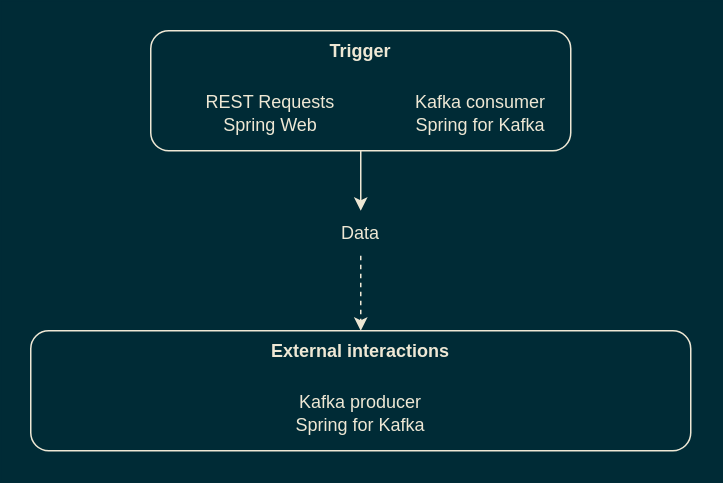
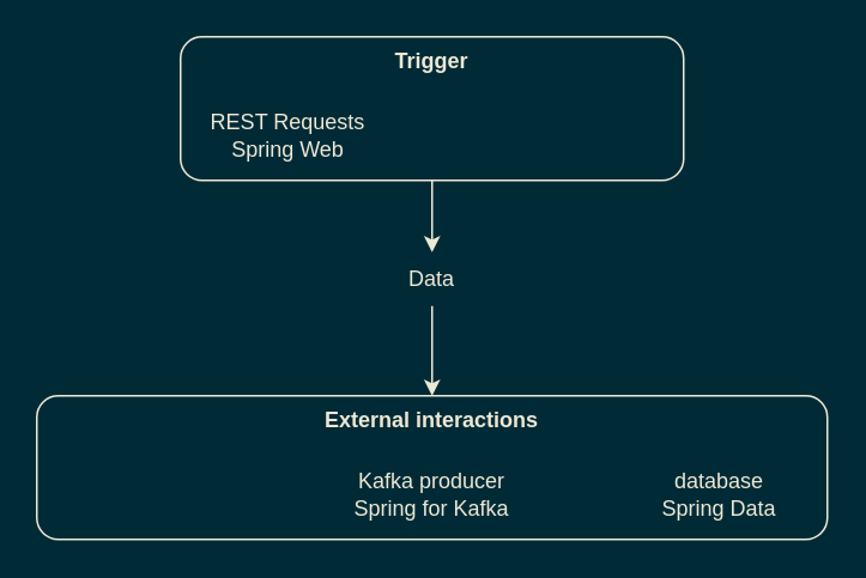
- <mxCell id="9" value="REST Requests&lt;br&gt;Spring Web" style="text;html=1;strokeColor=none;fillColor=none;align=center;verticalAlign=middle;whiteSpace=wrap;rounded=0;fontColor=#eee8d5;" vertex="1" parent="1"><mxGeometry x="120" y="60" width="120" height="30" as="geometry" /></mxCell>
+ <mxCell id="9" value="REST Requests&lt;br&gt;Spring Web" style="text;html=1;strokeColor=none;fillColor=none;align=center;verticalAlign=middle;whiteSpace=wrap;rounded=0;fontColor=#eee8d5;" vertex="1" parent="1"><mxGeometry x="100" y="60" width="120" height="30" as="geometry" /></mxCell>
- <mxCell id="10" value="Kafka consumer&lt;br&gt;Spring for Kafka" style="text;html=1;strokeColor=none;fillColor=none;align=center;verticalAlign=middle;whiteSpace=wrap;rounded=0;fontColor=#eee8d5;" vertex="1" parent="1"><mxGeometry x="260" y="60" width="120" height="30" as="geometry" /></mxCell>
- <mxCell id="3" value="" style="edgeStyle=orthogonalEdgeStyle;rounded=0;orthogonalLoop=1;jettySize=auto;html=1;fontColor=#eee8d5;strokeColor=#EEE8D5;entryX=0.5;entryY=0;entryDx=0;entryDy=0;dashed=1;" edge="1" parent="1" source="4" target="6"><mxGeometry relative="1" as="geometry"><mxPoint x="240" y="260" as="targetPoint" /></mxGeometry></mxCell>
+ <mxCell id="3" value="" style="edgeStyle=orthogonalEdgeStyle;rounded=0;orthogonalLoop=1;jettySize=auto;html=1;fontColor=#eee8d5;strokeColor=#EEE8D5;entryX=0.5;entryY=0;entryDx=0;entryDy=0;" edge="1" parent="1" source="4" target="6"><mxGeometry relative="1" as="geometry"><mxPoint x="240" y="260" as="targetPoint" /></mxGeometry></mxCell>
+ <mxCell id="8" value="database&lt;br&gt;Spring Data" style="text;html=1;strokeColor=none;fillColor=none;align=center;verticalAlign=middle;whiteSpace=wrap;rounded=0;fontColor=#eee8d5;" vertex="1" parent="1"><mxGeometry x="340" y="260" width="120" height="30" as="geometry" /></mxCell>
